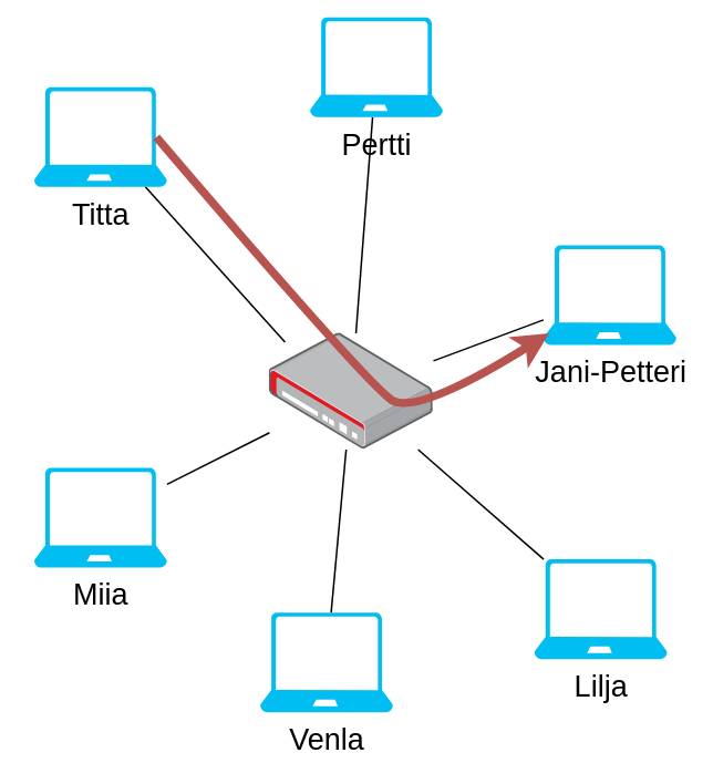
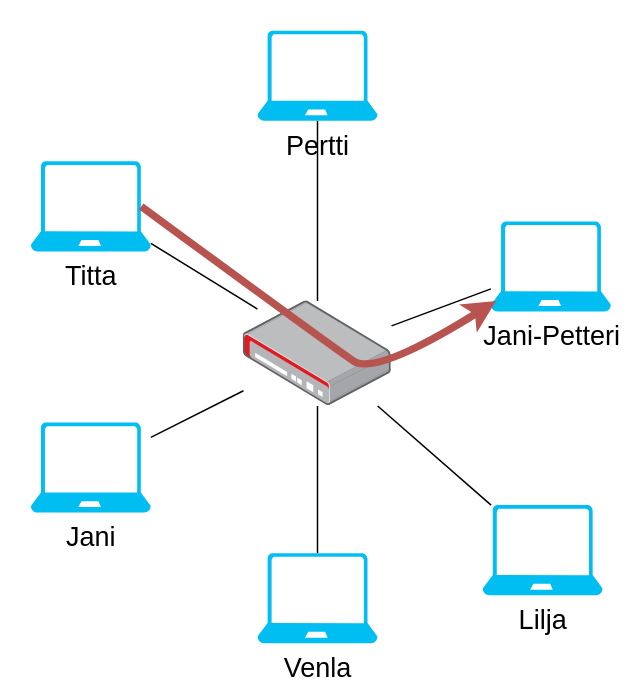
- <mxCell id="9" value="&lt;font style=&quot;font-size: 18px&quot;&gt;Pertti&lt;/font&gt;" style="verticalLabelPosition=bottom;html=1;verticalAlign=top;align=center;strokeColor=none;fillColor=#00BEF2;shape=mxgraph.azure.laptop;pointerEvents=1;" vertex="1" parent="1"><mxGeometry x="186" y="10" width="80" height="60" as="geometry" /></mxCell>
+ <mxCell id="9" value="&lt;font style=&quot;font-size: 18px&quot;&gt;Pertti&lt;/font&gt;" style="verticalLabelPosition=bottom;html=1;verticalAlign=top;align=center;strokeColor=none;fillColor=#00BEF2;shape=mxgraph.azure.laptop;pointerEvents=1;" vertex="1" parent="1"><mxGeometry x="171" y="20" width="80" height="60" as="geometry" /></mxCell>
- <mxCell id="11" value="&lt;font style=&quot;font-size: 18px&quot;&gt;Titta&lt;/font&gt;" style="verticalLabelPosition=bottom;html=1;verticalAlign=top;align=center;strokeColor=none;fillColor=#00BEF2;shape=mxgraph.azure.laptop;pointerEvents=1;" vertex="1" parent="1"><mxGeometry x="20" y="52" width="80" height="60" as="geometry" /></mxCell>
+ <mxCell id="11" value="&lt;font style=&quot;font-size: 18px&quot;&gt;Titta&lt;/font&gt;" style="verticalLabelPosition=bottom;html=1;verticalAlign=top;align=center;strokeColor=none;fillColor=#00BEF2;shape=mxgraph.azure.laptop;pointerEvents=1;" vertex="1" parent="1"><mxGeometry x="20" y="107" width="80" height="60" as="geometry" /></mxCell>
- <mxCell id="13" value="&lt;font style=&quot;font-size: 18px&quot;&gt;Miia&lt;/font&gt;" style="verticalLabelPosition=bottom;html=1;verticalAlign=top;align=center;strokeColor=none;fillColor=#00BEF2;shape=mxgraph.azure.laptop;pointerEvents=1;" vertex="1" parent="1"><mxGeometry x="20" y="281" width="80" height="60" as="geometry" /></mxCell>
+ <mxCell id="13" value="&lt;font style=&quot;font-size: 18px&quot;&gt;Jani&lt;/font&gt;" style="verticalLabelPosition=bottom;html=1;verticalAlign=top;align=center;strokeColor=none;fillColor=#00BEF2;shape=mxgraph.azure.laptop;pointerEvents=1;" vertex="1" parent="1"><mxGeometry x="20" y="281" width="80" height="60" as="geometry" /></mxCell>
- <mxCell id="3" value="&lt;font style=&quot;font-size: 18px&quot;&gt;Venla&lt;/font&gt;" style="verticalLabelPosition=bottom;html=1;verticalAlign=top;align=center;strokeColor=none;fillColor=#00BEF2;shape=mxgraph.azure.laptop;pointerEvents=1;" vertex="1" parent="1"><mxGeometry x="156" y="368" width="80" height="60" as="geometry" /></mxCell>
+ <mxCell id="3" value="&lt;font style=&quot;font-size: 18px&quot;&gt;Venla&lt;/font&gt;" style="verticalLabelPosition=bottom;html=1;verticalAlign=top;align=center;strokeColor=none;fillColor=#00BEF2;shape=mxgraph.azure.laptop;pointerEvents=1;" vertex="1" parent="1"><mxGeometry x="171" y="368" width="80" height="60" as="geometry" /></mxCell>
